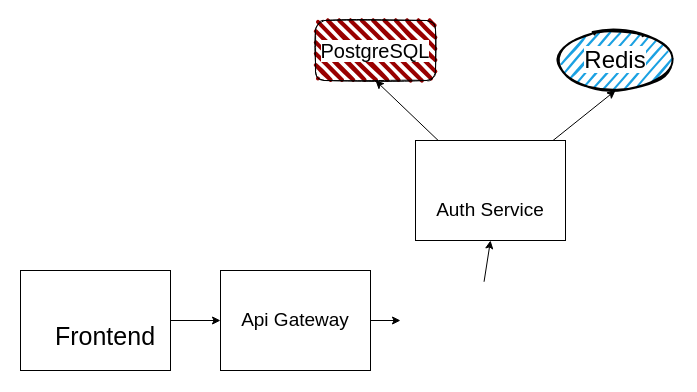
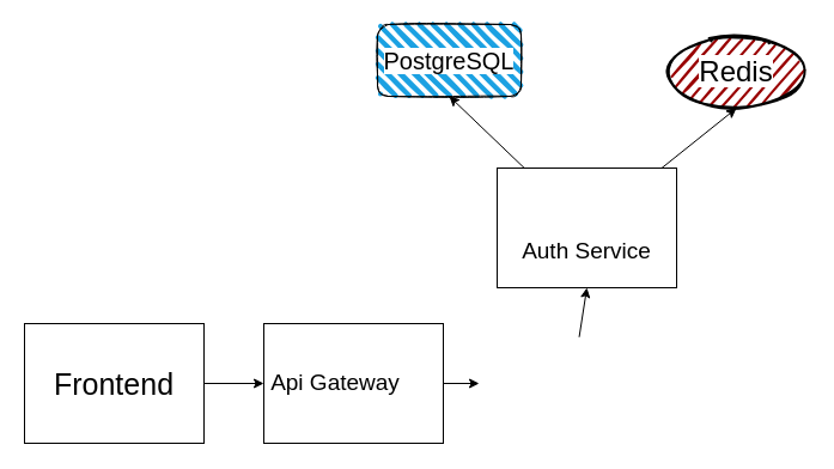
- <mxCell id="14" value="&lt;span style=&quot;background-color: light-dark(#ffffff, var(--ge-dark-color, #121212));&quot;&gt;PostgreSQL&lt;/span&gt;" style="rounded=1;whiteSpace=wrap;html=1;strokeWidth=1;fillWeight=4;hachureGap=8;hachureAngle=45;fillColor=#990000;sketch=1;perimeterSpacing=0;fontSize=20;" vertex="1" parent="1"><mxGeometry x="315" y="20" width="120" height="60" as="geometry" /></mxCell>
+ <mxCell id="14" value="&lt;span style=&quot;background-color: light-dark(#ffffff, var(--ge-dark-color, #121212));&quot;&gt;PostgreSQL&lt;/span&gt;" style="rounded=1;whiteSpace=wrap;html=1;strokeWidth=1;fillWeight=4;hachureGap=8;hachureAngle=45;fillColor=#1ba1e2;sketch=1;perimeterSpacing=0;fontSize=20;" vertex="1" parent="1"><mxGeometry x="315" y="20" width="120" height="60" as="geometry" /></mxCell>
- <mxCell id="15" value="&lt;span style=&quot;background-color: light-dark(#ffffff, var(--ge-dark-color, #121212));&quot;&gt;Redis&lt;/span&gt;" style="ellipse;whiteSpace=wrap;html=1;strokeWidth=2;fillWeight=2;hachureGap=8;fillColor=#1ba1e2;fillStyle=dots;sketch=1;fontSize=24;" vertex="1" parent="1"><mxGeometry x="555" y="30" width="120" height="60" as="geometry" /></mxCell>
+ <mxCell id="15" value="&lt;span style=&quot;background-color: light-dark(#ffffff, var(--ge-dark-color, #121212));&quot;&gt;Redis&lt;/span&gt;" style="ellipse;whiteSpace=wrap;html=1;strokeWidth=2;fillWeight=2;hachureGap=8;fillColor=#990000;fillStyle=dots;sketch=1;fontSize=24;" vertex="1" parent="1"><mxGeometry x="555" y="30" width="120" height="60" as="geometry" /></mxCell>
- <mxCell id="7" value="&lt;font style=&quot;font-size: 19px;&quot;&gt;Api Gateway&lt;/font&gt;" style="text;strokeColor=none;align=center;fillColor=none;html=1;verticalAlign=middle;whiteSpace=wrap;rounded=0;strokeWidth=3;" vertex="1" parent="1"><mxGeometry x="240" y="292.5" width="110" height="55" as="geometry" /></mxCell>
+ <mxCell id="7" value="&lt;font style=&quot;font-size: 19px;&quot;&gt;Api Gateway&lt;/font&gt;" style="text;strokeColor=none;align=center;fillColor=none;html=1;verticalAlign=middle;whiteSpace=wrap;rounded=0;strokeWidth=3;" vertex="1" parent="1"><mxGeometry x="225" y="292.5" width="110" height="55" as="geometry" /></mxCell>
- <mxCell id="6" value="&lt;font style=&quot;font-size: 25px;&quot;&gt;Frontend&lt;/font&gt;" style="text;strokeColor=none;align=center;fillColor=none;html=1;verticalAlign=middle;whiteSpace=wrap;rounded=0;strokeWidth=3;" vertex="1" parent="1"><mxGeometry x="50" y="307.5" width="110" height="55" as="geometry" /></mxCell>
+ <mxCell id="6" value="&lt;font style=&quot;font-size: 25px;&quot;&gt;Frontend&lt;/font&gt;" style="text;strokeColor=none;align=center;fillColor=none;html=1;verticalAlign=middle;whiteSpace=wrap;rounded=0;strokeWidth=3;" vertex="1" parent="1"><mxGeometry x="40" y="292.5" width="110" height="55" as="geometry" /></mxCell>
